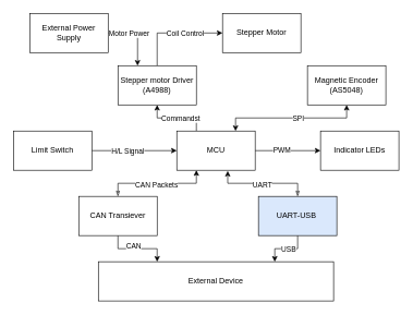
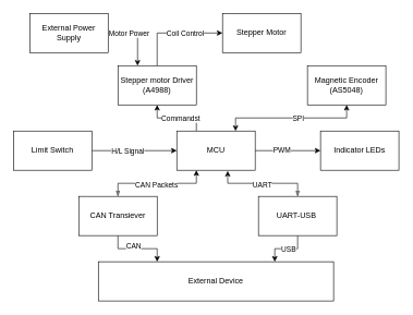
- <mxCell id="26" value="UART-USB&amp;nbsp;" style="rounded=0;whiteSpace=wrap;html=1;fillColor=#dae8fc;" parent="1" vertex="1"><mxGeometry x="395" y="300" width="120" height="60" as="geometry" /></mxCell>
+ <mxCell id="26" value="UART-USB&amp;nbsp;" style="rounded=0;whiteSpace=wrap;html=1;" parent="1" vertex="1"><mxGeometry x="395" y="300" width="120" height="60" as="geometry" /></mxCell>
